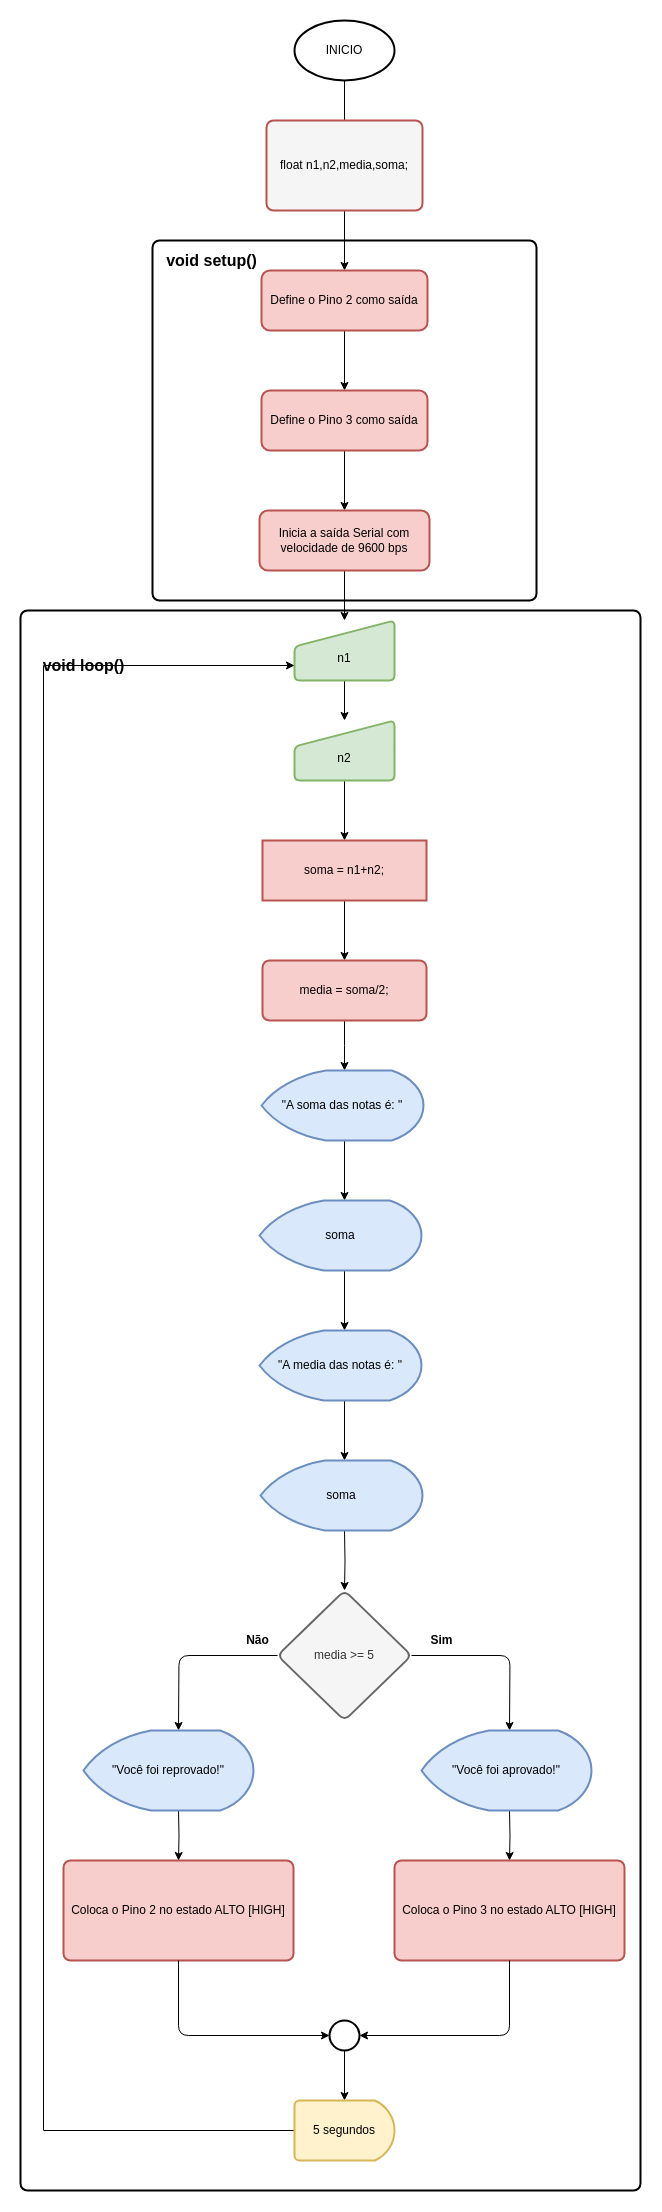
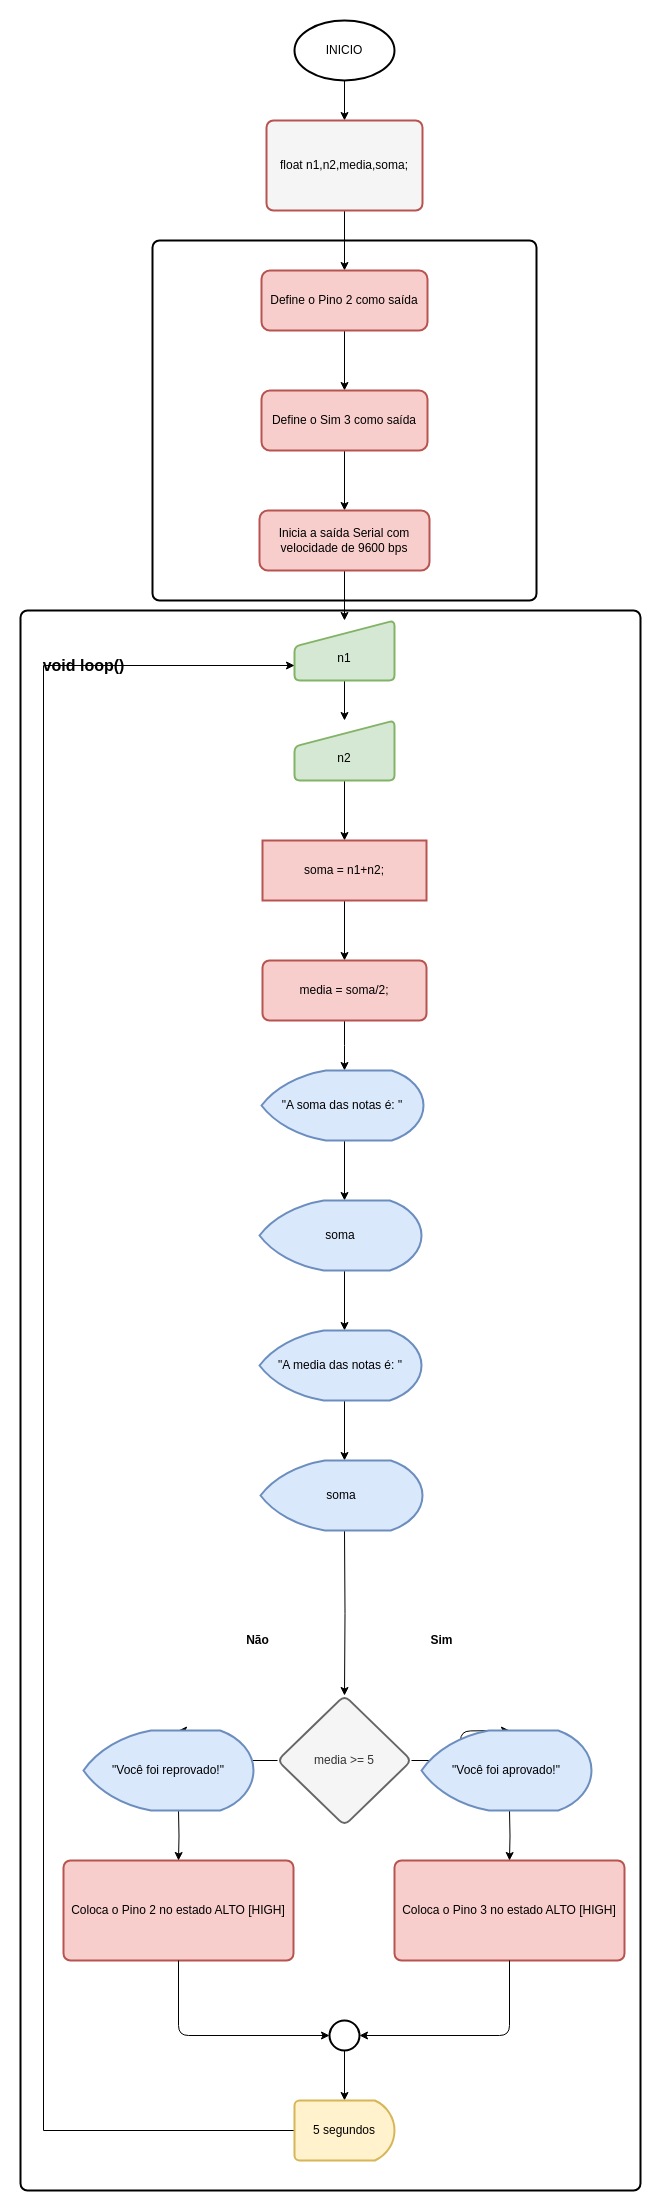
- <mxCell id="4" value="" style="edgeStyle=orthogonalEdgeStyle;rounded=0;orthogonalLoop=1;jettySize=auto;html=1;endArrow=none;" parent="1" source="5" target="7" edge="1"><mxGeometry relative="1" as="geometry" /></mxCell>
+ <mxCell id="4" value="" style="edgeStyle=orthogonalEdgeStyle;rounded=0;orthogonalLoop=1;jettySize=auto;html=1;" parent="1" source="5" target="7" edge="1"><mxGeometry relative="1" as="geometry" /></mxCell>
- <mxCell id="41" value="void setup()" style="text;html=1;align=center;verticalAlign=middle;resizable=0;points=[];autosize=1;fontSize=16;fontStyle=1" parent="1" vertex="1"><mxGeometry x="156" y="250" width="110" height="20" as="geometry" /></mxCell>
- <mxCell id="19" value="Define o Pino 3 como saída" style="whiteSpace=wrap;html=1;rounded=1;strokeWidth=2;arcSize=14;fillColor=#f8cecc;strokeColor=#b85450;" parent="1" vertex="1"><mxGeometry x="261" y="390" width="166" height="60" as="geometry" /></mxCell>
+ <mxCell id="19" value="Define o Sim 3 como saída" style="whiteSpace=wrap;html=1;rounded=1;strokeWidth=2;arcSize=14;fillColor=#f8cecc;strokeColor=#b85450;" parent="1" vertex="1"><mxGeometry x="261" y="390" width="166" height="60" as="geometry" /></mxCell>
- <mxCell id="22" value="media &amp;gt;= 5" style="rhombus;whiteSpace=wrap;html=1;rounded=1;strokeWidth=2;arcSize=14;fillColor=#f5f5f5;strokeColor=#666666;fontColor=#333333;" parent="1" vertex="1"><mxGeometry x="277" y="1590" width="134" height="130" as="geometry" /></mxCell>
+ <mxCell id="22" value="media &amp;gt;= 5" style="rhombus;whiteSpace=wrap;html=1;rounded=1;strokeWidth=2;arcSize=14;fillColor=#f5f5f5;strokeColor=#666666;fontColor=#333333;" parent="1" vertex="1"><mxGeometry x="277" y="1695" width="134" height="130" as="geometry" /></mxCell>
